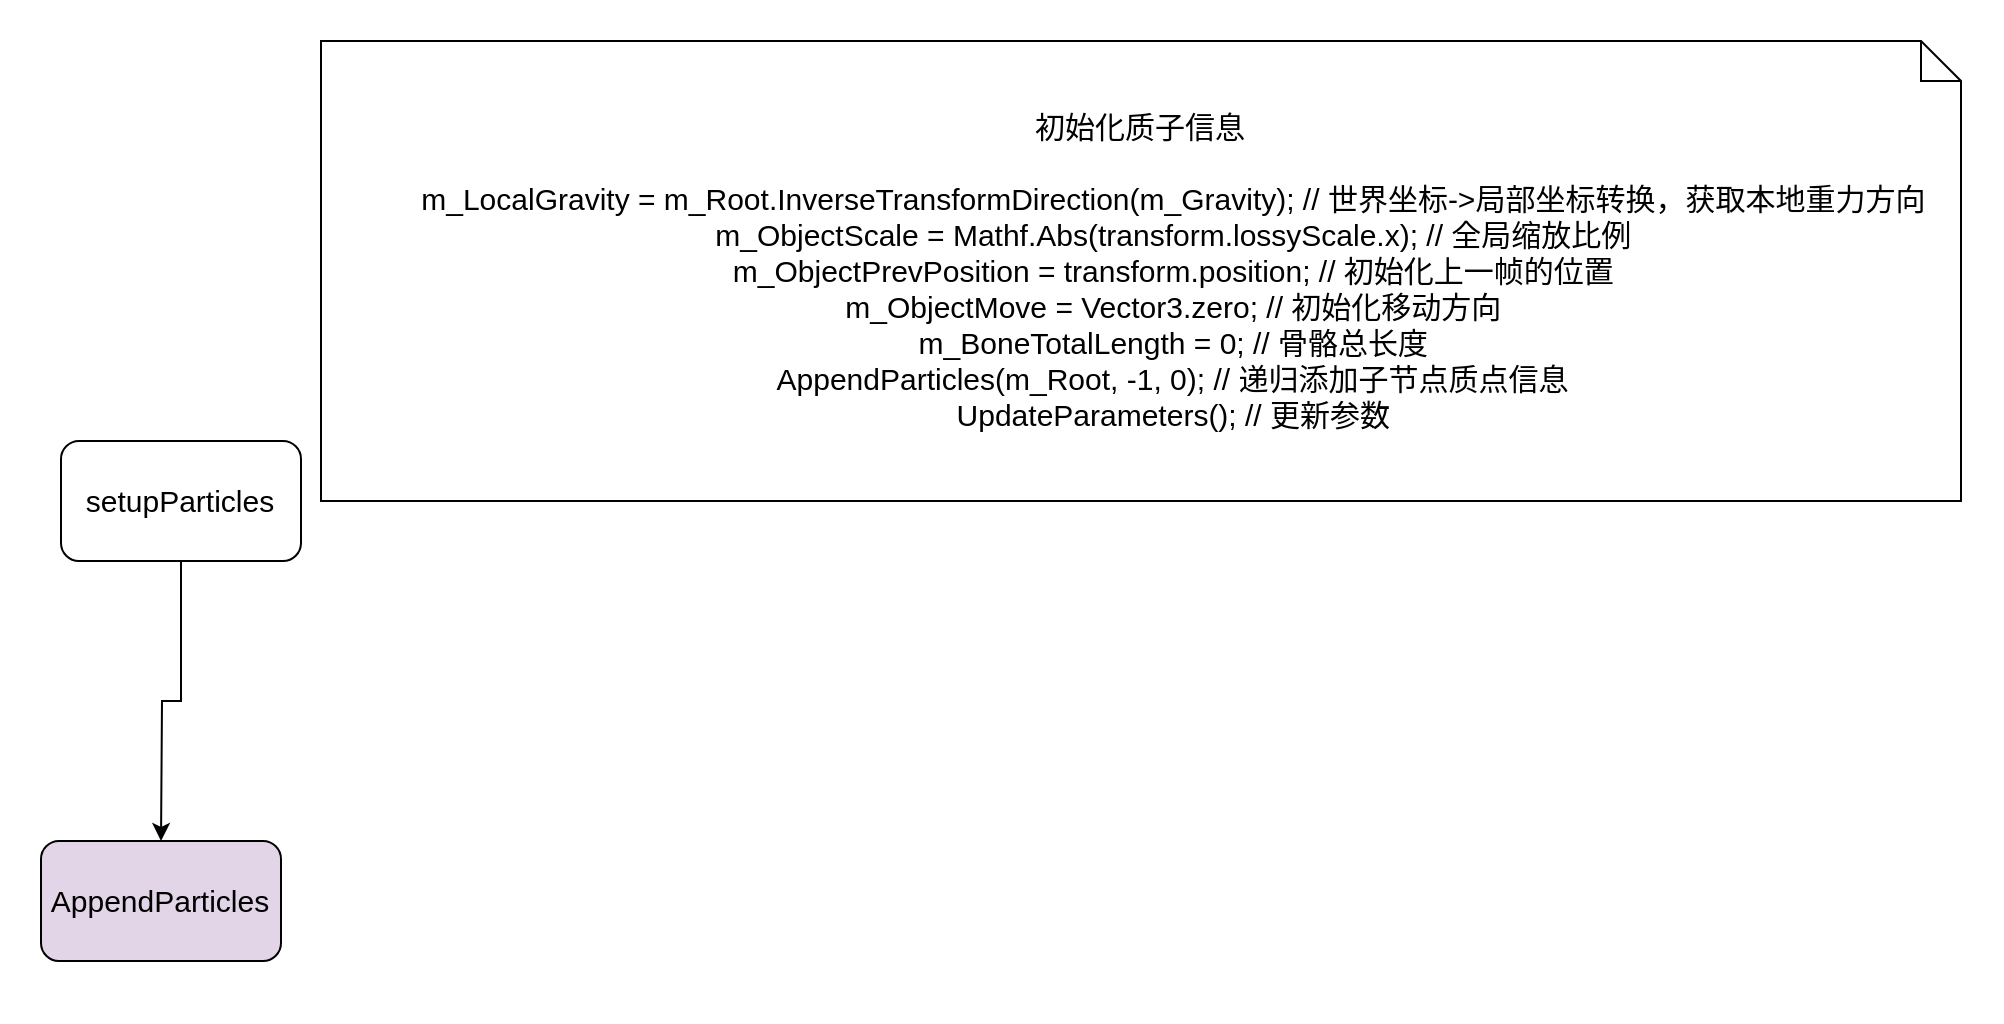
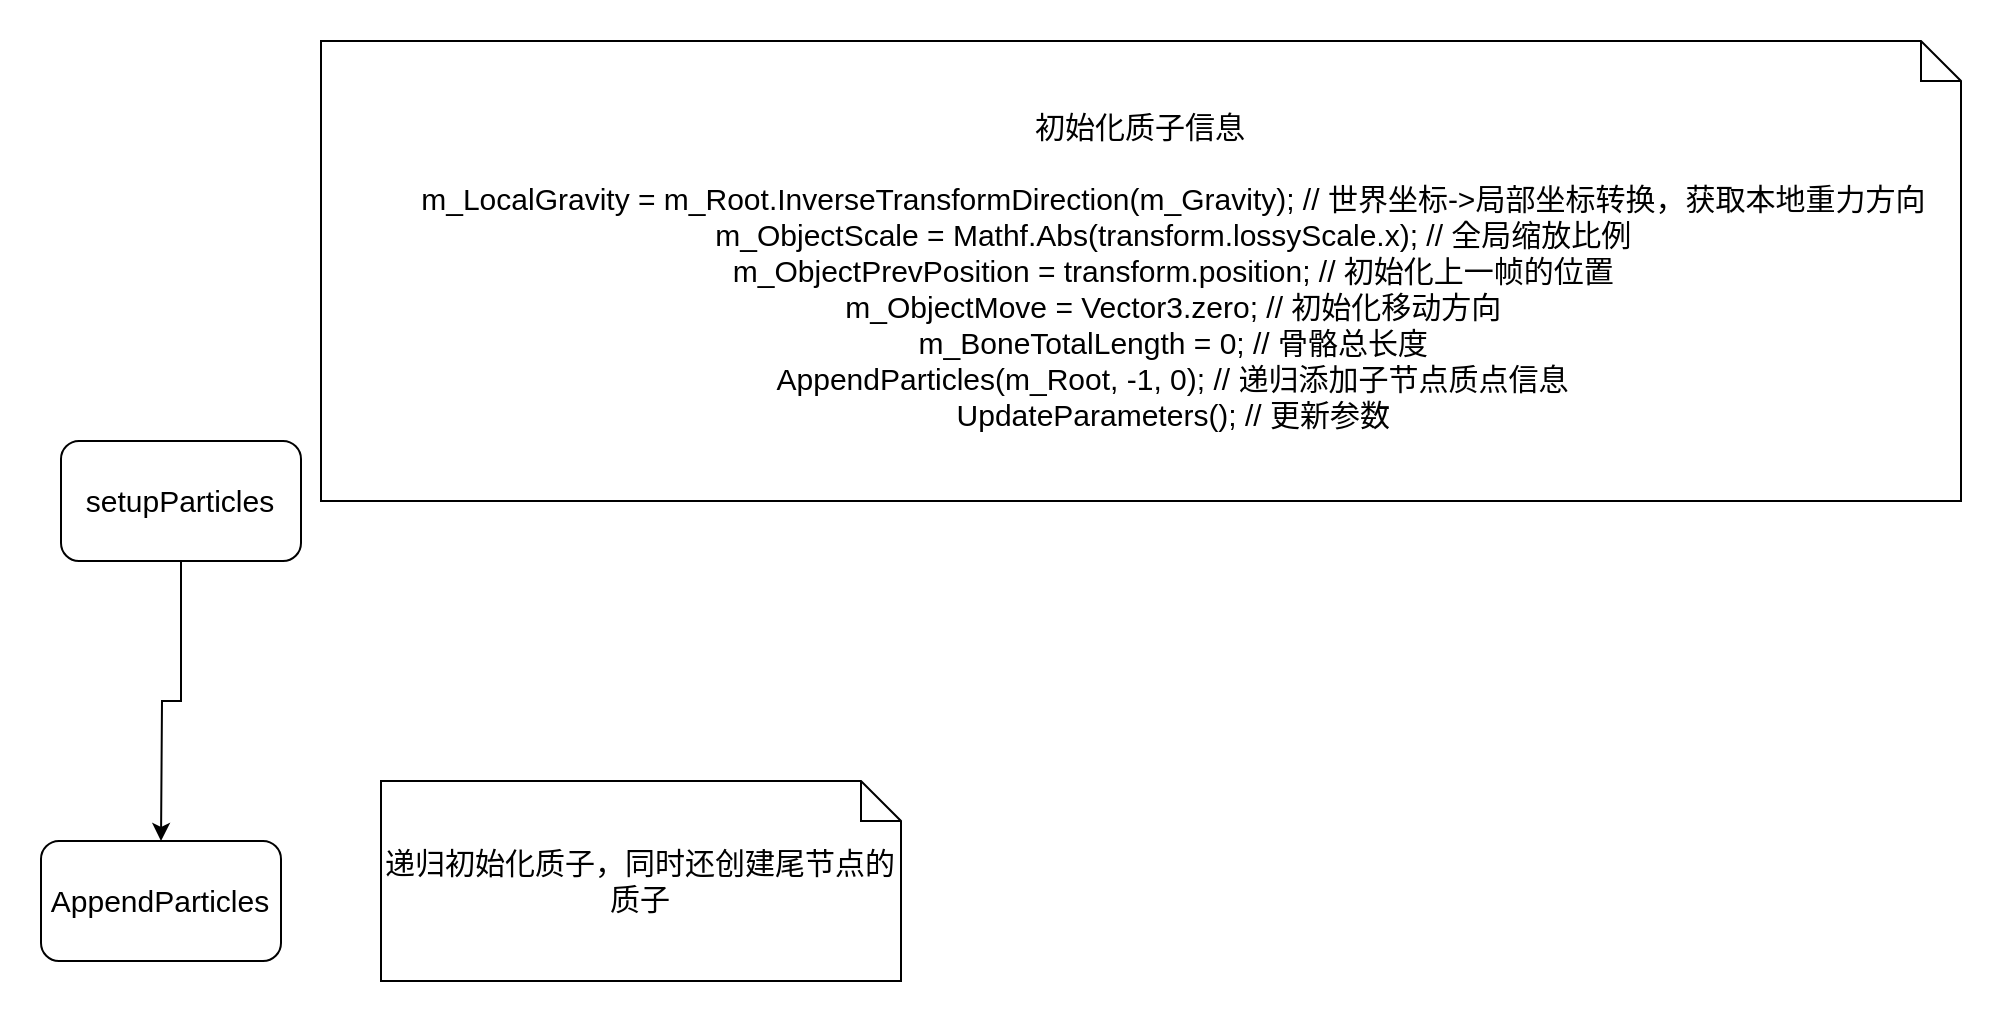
+ <mxCell id="6" value="递归初始化质子，同时还创建尾节点的质子" style="shape=note;size=20;whiteSpace=wrap;html=1;fontSize=15;" vertex="1" parent="1"><mxGeometry x="190" y="390" width="260" height="100" as="geometry" /></mxCell>
- <mxCell id="5" value="&lt;font style=&quot;font-size: 15px&quot;&gt;AppendParticles&lt;/font&gt;" style="rounded=1;whiteSpace=wrap;html=1;fillColor=#e1d5e7;" vertex="1" parent="1"><mxGeometry x="20" y="420" width="120" height="60" as="geometry" /></mxCell>
+ <mxCell id="5" value="&lt;font style=&quot;font-size: 15px&quot;&gt;AppendParticles&lt;/font&gt;" style="rounded=1;whiteSpace=wrap;html=1;" vertex="1" parent="1"><mxGeometry x="20" y="420" width="120" height="60" as="geometry" /></mxCell>
